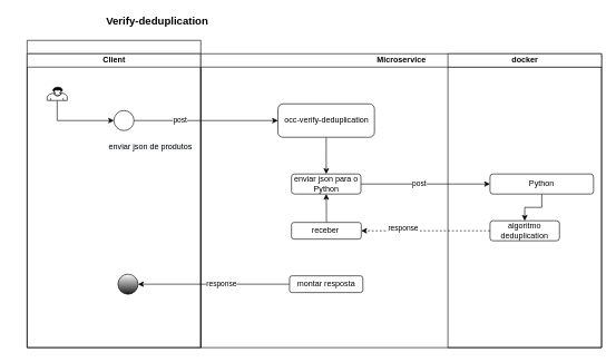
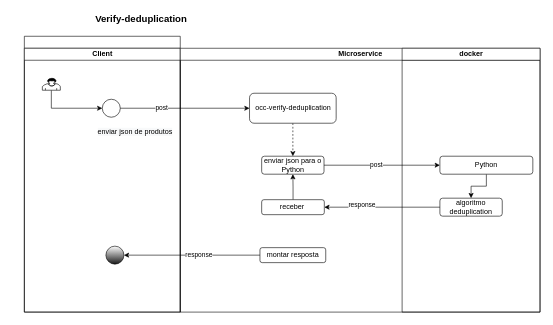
- <mxCell id="12" style="edgeStyle=orthogonalEdgeStyle;rounded=0;orthogonalLoop=1;jettySize=auto;html=1;" parent="11" source="13" target="16" edge="1"><mxGeometry relative="1" as="geometry" /></mxCell>
+ <mxCell id="12" style="edgeStyle=orthogonalEdgeStyle;rounded=0;orthogonalLoop=1;jettySize=auto;html=1;dashed=1;" parent="11" source="13" target="16" edge="1"><mxGeometry relative="1" as="geometry" /></mxCell>
- <mxCell id="23" style="edgeStyle=orthogonalEdgeStyle;rounded=0;orthogonalLoop=1;jettySize=auto;html=1;entryX=1;entryY=0.5;entryDx=0;entryDy=0;dashed=1;" edge="1" parent="11" source="22" target="18"><mxGeometry relative="1" as="geometry" /></mxCell>
+ <mxCell id="23" style="edgeStyle=orthogonalEdgeStyle;rounded=0;orthogonalLoop=1;jettySize=auto;html=1;entryX=1;entryY=0.5;entryDx=0;entryDy=0;" edge="1" parent="11" source="22" target="18"><mxGeometry relative="1" as="geometry" /></mxCell>
